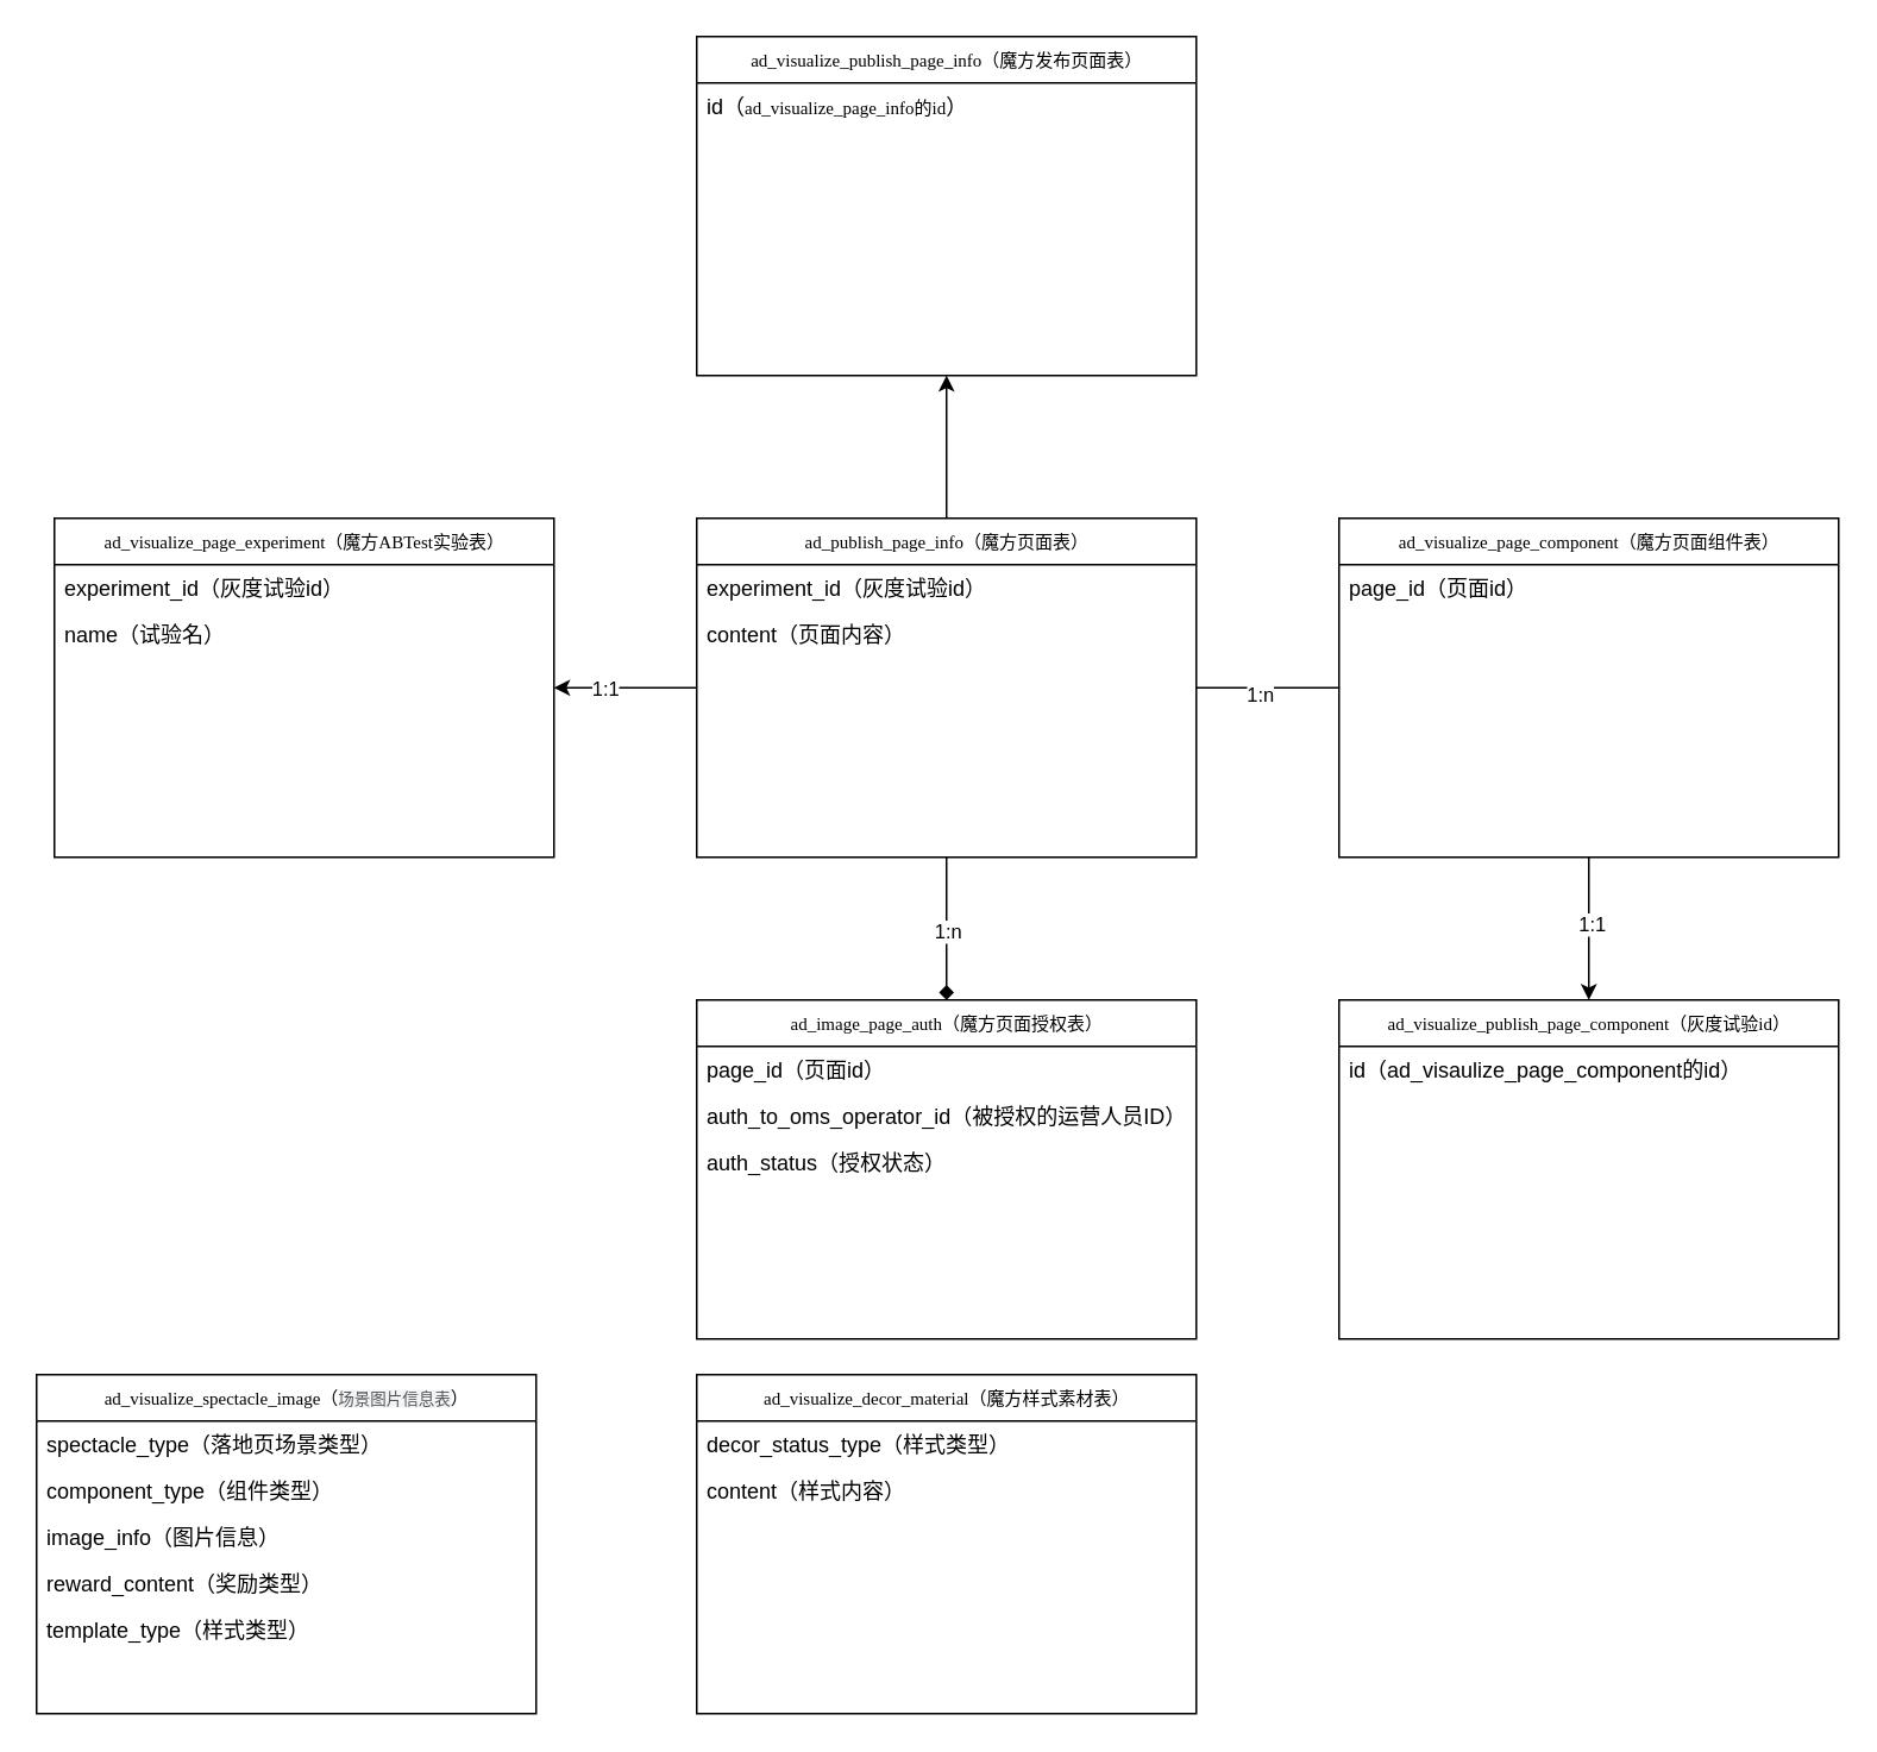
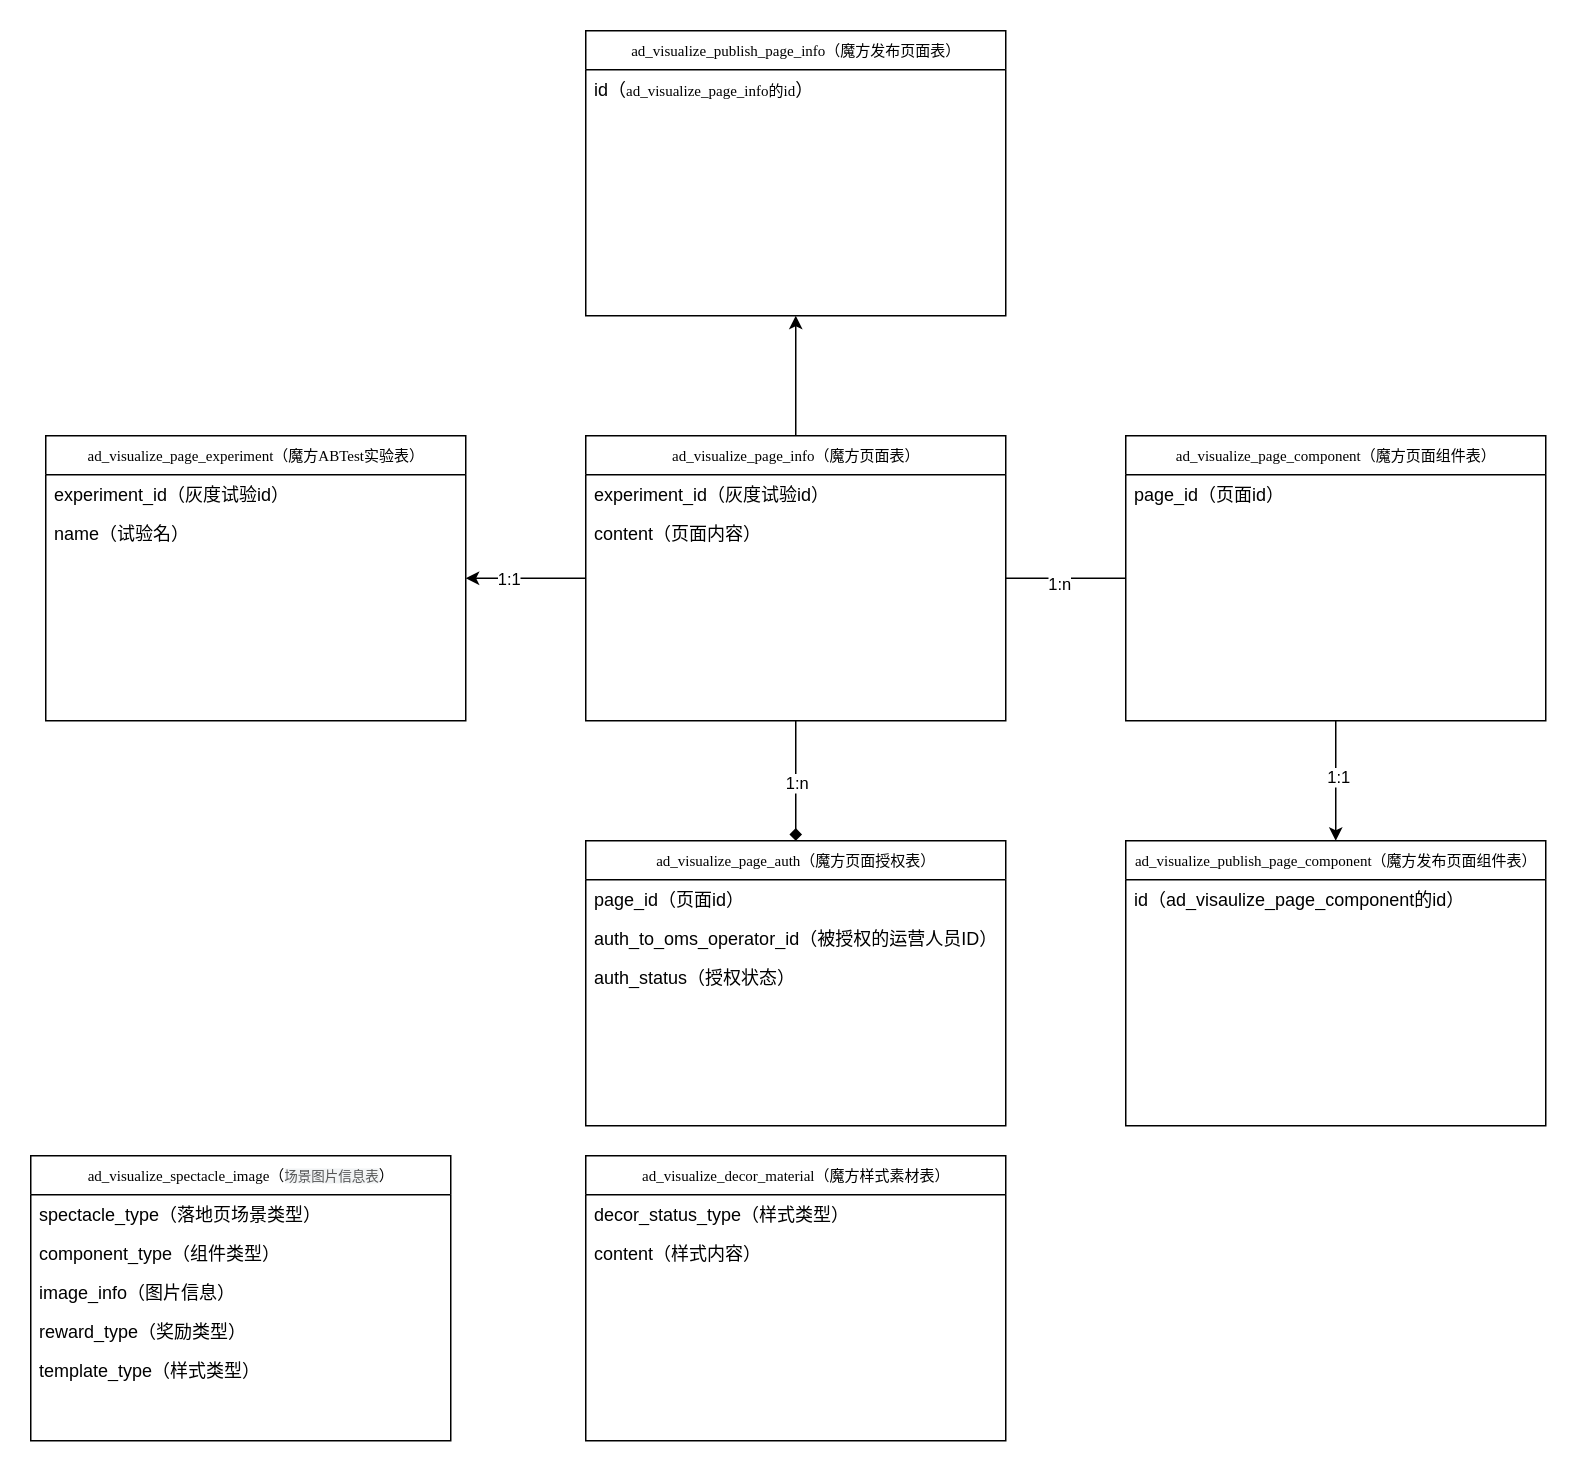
- <mxCell id="9" value="ad_publish_page_info（魔方页面表）" style="swimlane;html=1;fontStyle=0;childLayout=stackLayout;horizontal=1;startSize=26;fillColor=none;horizontalStack=0;resizeParent=1;resizeLast=0;collapsible=1;marginBottom=0;swimlaneFillColor=#ffffff;rounded=0;shadow=0;comic=0;labelBackgroundColor=none;strokeWidth=1;fontFamily=Verdana;fontSize=10;align=center;" parent="1" vertex="1"><mxGeometry x="390" y="290" width="280" height="190" as="geometry" /></mxCell>
+ <mxCell id="9" value="ad_visualize_page_info（魔方页面表）" style="swimlane;html=1;fontStyle=0;childLayout=stackLayout;horizontal=1;startSize=26;fillColor=none;horizontalStack=0;resizeParent=1;resizeLast=0;collapsible=1;marginBottom=0;swimlaneFillColor=#ffffff;rounded=0;shadow=0;comic=0;labelBackgroundColor=none;strokeWidth=1;fontFamily=Verdana;fontSize=10;align=center;" parent="1" vertex="1"><mxGeometry x="390" y="290" width="280" height="190" as="geometry" /></mxCell>
- <mxCell id="12" value="ad_image_page_auth（魔方页面授权表）" style="swimlane;html=1;fontStyle=0;childLayout=stackLayout;horizontal=1;startSize=26;fillColor=none;horizontalStack=0;resizeParent=1;resizeLast=0;collapsible=1;marginBottom=0;swimlaneFillColor=#ffffff;rounded=0;shadow=0;comic=0;labelBackgroundColor=none;strokeWidth=1;fontFamily=Verdana;fontSize=10;align=center;" vertex="1" parent="1"><mxGeometry x="390" y="560" width="280" height="190" as="geometry" /></mxCell>
+ <mxCell id="12" value="ad_visualize_page_auth（魔方页面授权表）" style="swimlane;html=1;fontStyle=0;childLayout=stackLayout;horizontal=1;startSize=26;fillColor=none;horizontalStack=0;resizeParent=1;resizeLast=0;collapsible=1;marginBottom=0;swimlaneFillColor=#ffffff;rounded=0;shadow=0;comic=0;labelBackgroundColor=none;strokeWidth=1;fontFamily=Verdana;fontSize=10;align=center;" vertex="1" parent="1"><mxGeometry x="390" y="560" width="280" height="190" as="geometry" /></mxCell>
- <mxCell id="25" value="ad_visualize_publish_page_component（灰度试验id）" style="swimlane;html=1;fontStyle=0;childLayout=stackLayout;horizontal=1;startSize=26;fillColor=none;horizontalStack=0;resizeParent=1;resizeLast=0;collapsible=1;marginBottom=0;swimlaneFillColor=#ffffff;rounded=0;shadow=0;comic=0;labelBackgroundColor=none;strokeWidth=1;fontFamily=Verdana;fontSize=10;align=center;" vertex="1" parent="1"><mxGeometry x="750" y="560" width="280" height="190" as="geometry" /></mxCell>
+ <mxCell id="25" value="ad_visualize_publish_page_component（魔方发布页面组件表）" style="swimlane;html=1;fontStyle=0;childLayout=stackLayout;horizontal=1;startSize=26;fillColor=none;horizontalStack=0;resizeParent=1;resizeLast=0;collapsible=1;marginBottom=0;swimlaneFillColor=#ffffff;rounded=0;shadow=0;comic=0;labelBackgroundColor=none;strokeWidth=1;fontFamily=Verdana;fontSize=10;align=center;" vertex="1" parent="1"><mxGeometry x="750" y="560" width="280" height="190" as="geometry" /></mxCell>
- <mxCell id="31" value="reward_content（奖励类型）" style="text;html=1;strokeColor=none;fillColor=none;align=left;verticalAlign=top;spacingLeft=4;spacingRight=4;whiteSpace=wrap;overflow=hidden;rotatable=0;points=[[0,0.5],[1,0.5]];portConstraint=eastwest;" vertex="1" parent="27"><mxGeometry y="104" width="280" height="26" as="geometry" /></mxCell>
+ <mxCell id="31" value="reward_type（奖励类型）" style="text;html=1;strokeColor=none;fillColor=none;align=left;verticalAlign=top;spacingLeft=4;spacingRight=4;whiteSpace=wrap;overflow=hidden;rotatable=0;points=[[0,0.5],[1,0.5]];portConstraint=eastwest;" vertex="1" parent="27"><mxGeometry y="104" width="280" height="26" as="geometry" /></mxCell>
